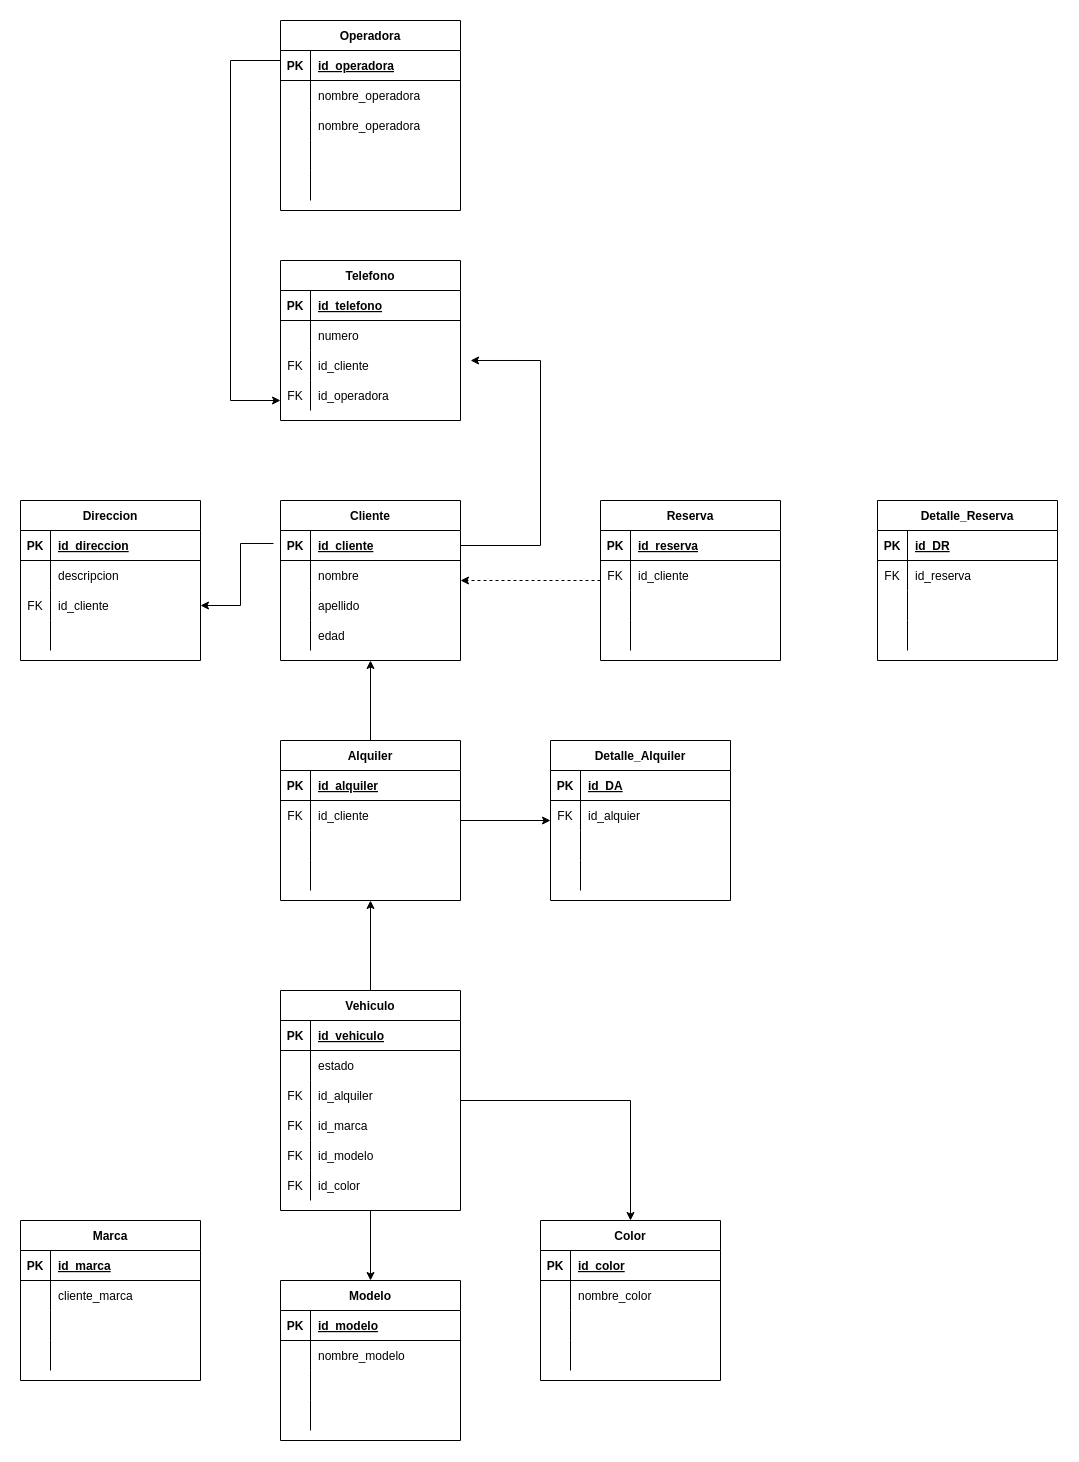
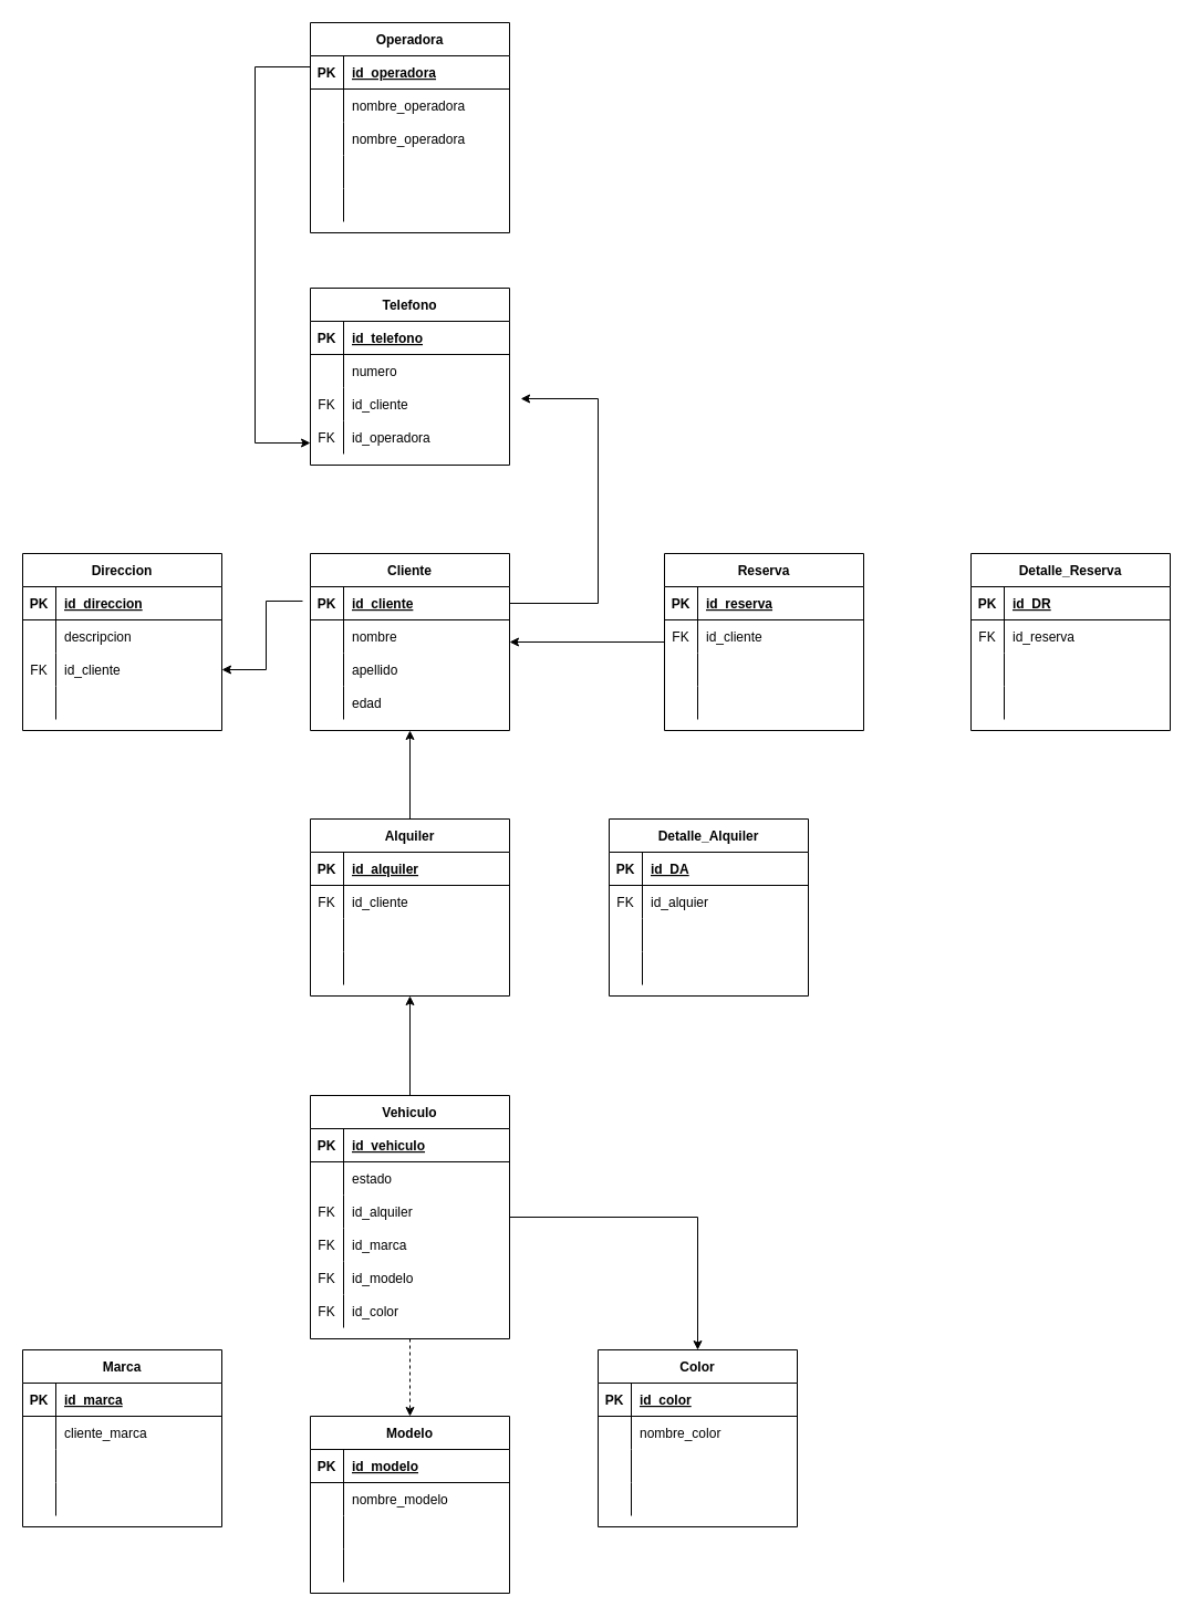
- <mxCell id="91" value="" style="edgeStyle=orthogonalEdgeStyle;rounded=0;orthogonalLoop=1;jettySize=auto;html=1;dashed=1;" parent="1" source="92" target="120" edge="1"><mxGeometry relative="1" as="geometry" /></mxCell>
+ <mxCell id="91" value="" style="edgeStyle=orthogonalEdgeStyle;rounded=0;orthogonalLoop=1;jettySize=auto;html=1;" parent="1" source="92" target="120" edge="1"><mxGeometry relative="1" as="geometry" /></mxCell>
- <mxCell id="63" value="" style="edgeStyle=orthogonalEdgeStyle;rounded=0;orthogonalLoop=1;jettySize=auto;html=1;" parent="1" source="65" target="78" edge="1"><mxGeometry relative="1" as="geometry" /></mxCell>
- <mxCell id="3" value="" style="edgeStyle=orthogonalEdgeStyle;rounded=0;orthogonalLoop=1;jettySize=auto;html=1;" parent="1" source="5" target="50" edge="1"><mxGeometry relative="1" as="geometry" /></mxCell>
+ <mxCell id="3" value="" style="edgeStyle=orthogonalEdgeStyle;rounded=0;orthogonalLoop=1;jettySize=auto;html=1;dashed=1;" parent="1" source="5" target="50" edge="1"><mxGeometry relative="1" as="geometry" /></mxCell>
